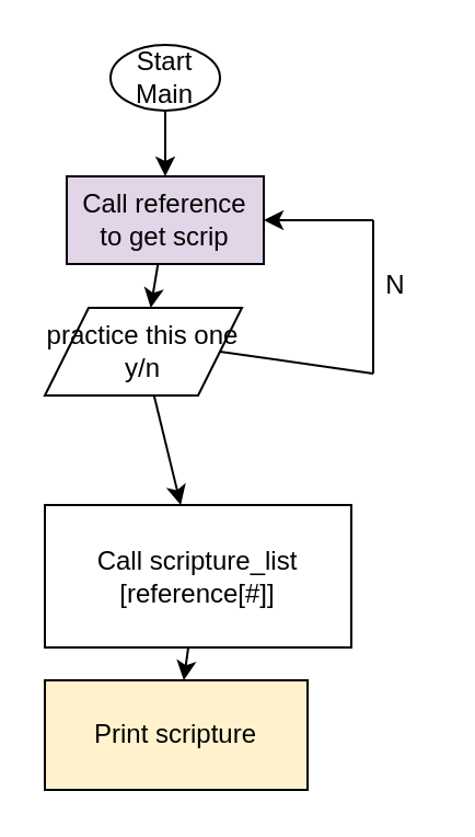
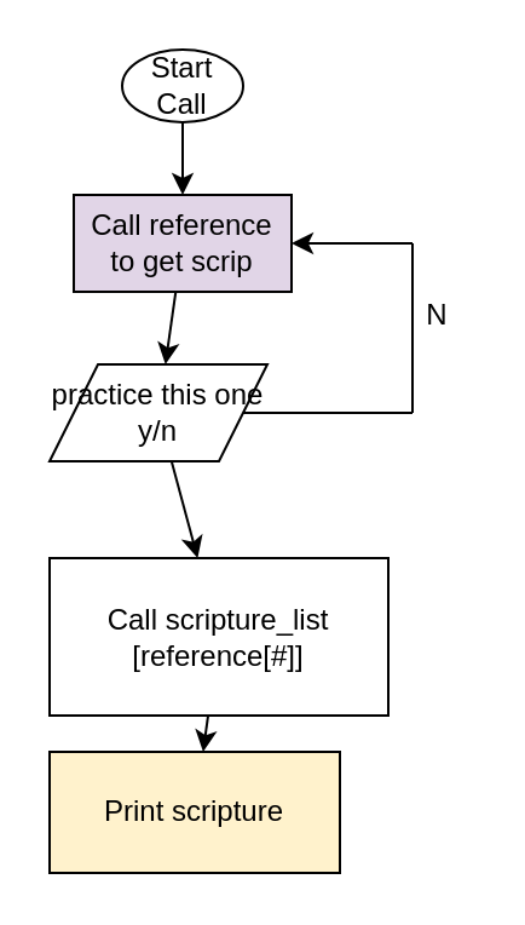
- <mxCell id="2" value="Start&lt;br&gt;Main" style="ellipse;whiteSpace=wrap;html=1;" vertex="1" parent="1"><mxGeometry x="50" y="20" width="50" height="30" as="geometry" /></mxCell>
+ <mxCell id="2" value="Start&lt;br&gt;Call" style="ellipse;whiteSpace=wrap;html=1;" vertex="1" parent="1"><mxGeometry x="50" y="20" width="50" height="30" as="geometry" /></mxCell>
- <mxCell id="6" value="practice this one y/n" style="shape=parallelogram;perimeter=parallelogramPerimeter;whiteSpace=wrap;html=1;fixedSize=1;" vertex="1" parent="1"><mxGeometry x="20" y="140" width="90" height="40" as="geometry" /></mxCell>
+ <mxCell id="6" value="practice this one y/n" style="shape=parallelogram;perimeter=parallelogramPerimeter;whiteSpace=wrap;html=1;fixedSize=1;" vertex="1" parent="1"><mxGeometry x="20" y="150" width="90" height="40" as="geometry" /></mxCell>
